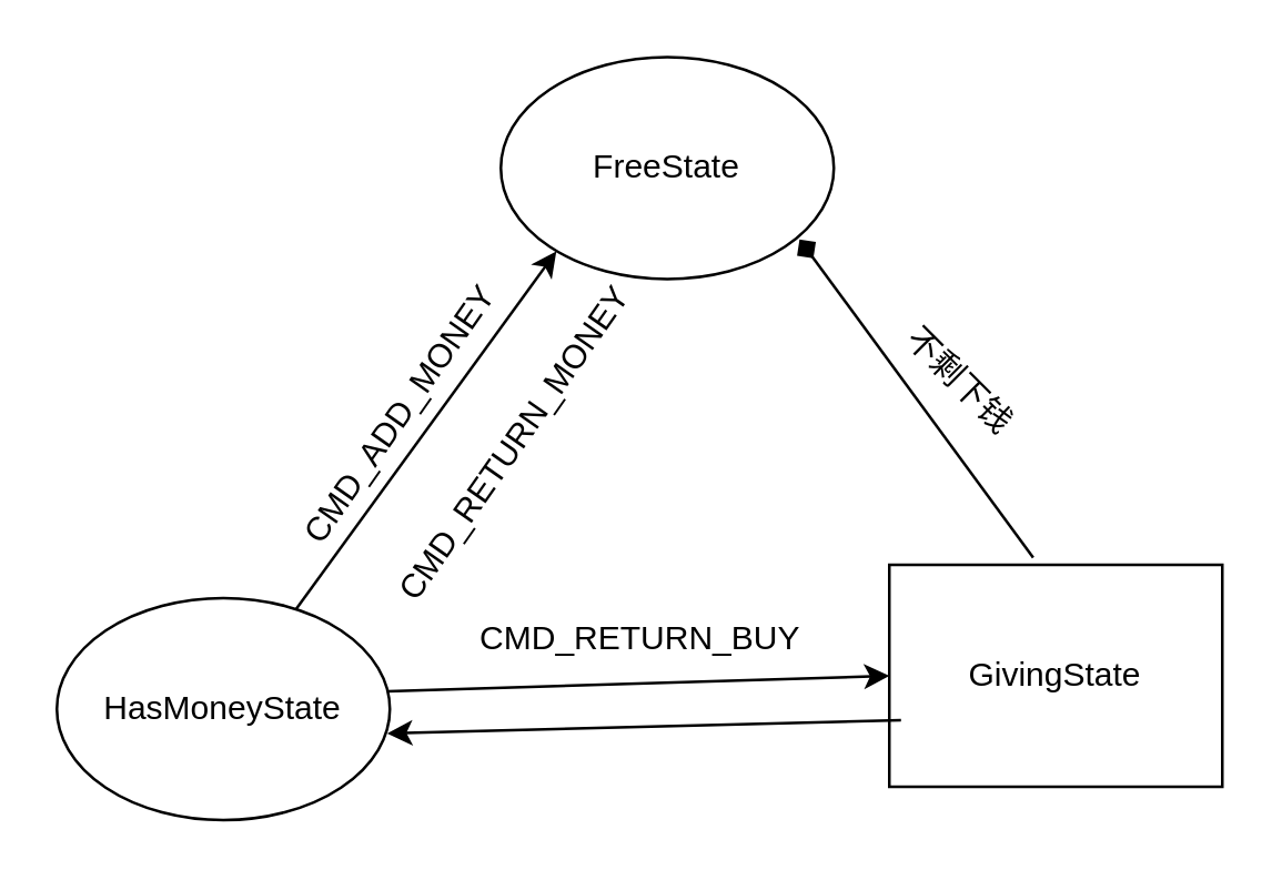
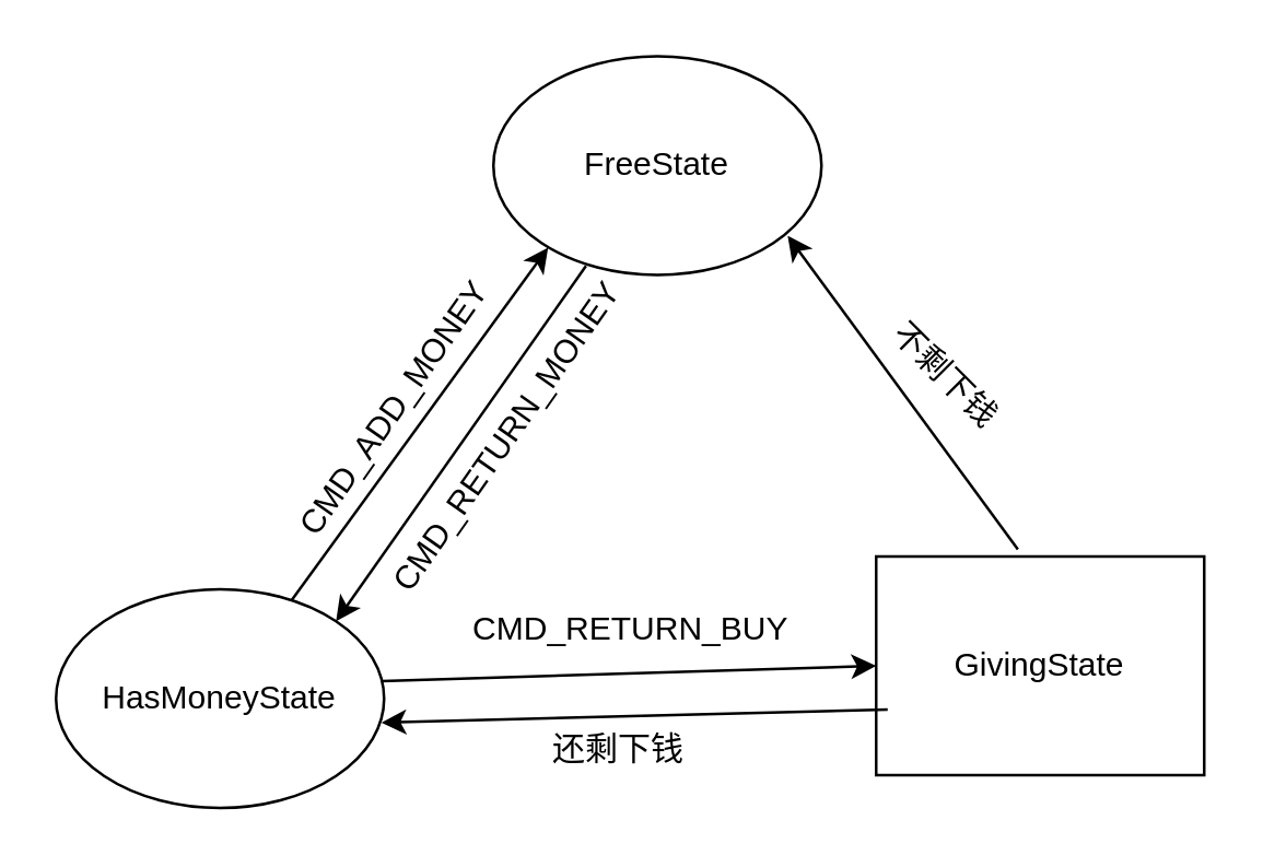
- <mxCell id="9" value="" style="endArrow=diamond;html=1;exitX=0.432;exitY=-0.032;exitDx=0;exitDy=0;exitPerimeter=0;entryX=0.897;entryY=0.821;entryDx=0;entryDy=0;entryPerimeter=0;" edge="1" parent="1" source="4" target="2"><mxGeometry width="50" height="50" relative="1" as="geometry"><mxPoint x="310" y="150" as="sourcePoint" /><mxPoint x="360" y="100" as="targetPoint" /></mxGeometry></mxCell>
+ <mxCell id="9" value="" style="endArrow=classic;html=1;exitX=0.432;exitY=-0.032;exitDx=0;exitDy=0;exitPerimeter=0;entryX=0.897;entryY=0.821;entryDx=0;entryDy=0;entryPerimeter=0;" edge="1" parent="1" source="4" target="2"><mxGeometry width="50" height="50" relative="1" as="geometry"><mxPoint x="310" y="150" as="sourcePoint" /><mxPoint x="360" y="100" as="targetPoint" /></mxGeometry></mxCell>
+ <mxCell id="5" value="" style="endArrow=classic;html=1;exitX=0.282;exitY=0.959;exitDx=0;exitDy=0;exitPerimeter=0;entryX=1;entryY=0;entryDx=0;entryDy=0;" edge="1" parent="1" source="2" target="3"><mxGeometry width="50" height="50" relative="1" as="geometry"><mxPoint x="200" y="110" as="sourcePoint" /><mxPoint x="130" y="210" as="targetPoint" /><Array as="points" /></mxGeometry></mxCell>
+ <mxCell id="13" value="还剩下钱&lt;br&gt;" style="text;whiteSpace=wrap;html=1;" vertex="1" parent="1"><mxGeometry x="200" y="260" width="70" height="30" as="geometry" /></mxCell>
